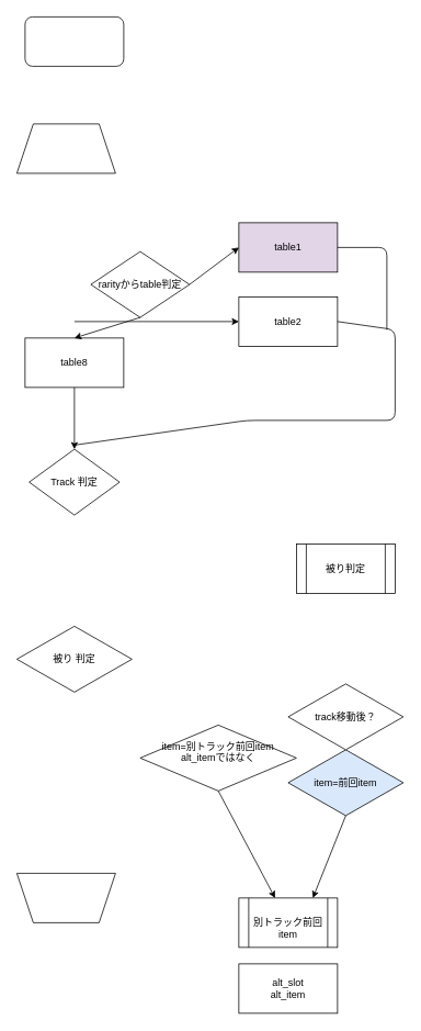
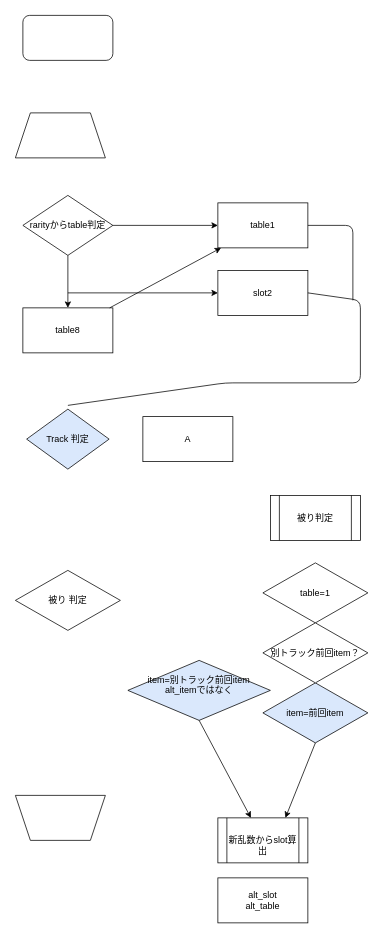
- <mxCell id="6" value="table1" style="rounded=0;whiteSpace=wrap;html=1;fillColor=#e1d5e7;" parent="1" vertex="1"><mxGeometry x="290" y="270" width="120" height="60" as="geometry" /></mxCell>
+ <mxCell id="6" value="table1" style="rounded=0;whiteSpace=wrap;html=1;" parent="1" vertex="1"><mxGeometry x="290" y="270" width="120" height="60" as="geometry" /></mxCell>
- <mxCell id="5" value="rarityからtable判定" style="rhombus;whiteSpace=wrap;html=1;" parent="1" vertex="1"><mxGeometry x="110" y="305" width="120" height="80" as="geometry" /></mxCell>
+ <mxCell id="5" value="rarityからtable判定" style="rhombus;whiteSpace=wrap;html=1;" parent="1" vertex="1"><mxGeometry x="30" y="260" width="120" height="80" as="geometry" /></mxCell>
- <mxCell id="7" value="table2" style="rounded=0;whiteSpace=wrap;html=1;" parent="1" vertex="1"><mxGeometry x="290" y="360" width="120" height="60" as="geometry" /></mxCell>
+ <mxCell id="7" value="slot2" style="rounded=0;whiteSpace=wrap;html=1;" parent="1" vertex="1"><mxGeometry x="290" y="360" width="120" height="60" as="geometry" /></mxCell>
- <mxCell id="15" value="" style="endArrow=classic;html=1;entryX=0.5;entryY=0;entryDx=0;entryDy=0;" parent="1" source="8" target="9" edge="1"><mxGeometry width="50" height="50" relative="1" as="geometry"><mxPoint x="10" y="520" as="sourcePoint" /><mxPoint x="120" y="610" as="targetPoint" /></mxGeometry></mxCell>
+ <mxCell id="15" value="" style="endArrow=classic;html=1;" parent="1" source="8" target="6" edge="1"><mxGeometry width="50" height="50" relative="1" as="geometry"><mxPoint x="10" y="520" as="sourcePoint" /><mxPoint x="120" y="610" as="targetPoint" /></mxGeometry></mxCell>
- <mxCell id="9" value="Track 判定" style="rhombus;whiteSpace=wrap;html=1;" parent="1" vertex="1"><mxGeometry x="35" y="545" width="110" height="80" as="geometry" /></mxCell>
+ <mxCell id="9" value="Track 判定" style="rhombus;whiteSpace=wrap;html=1;fillColor=#dae8fc;" parent="1" vertex="1"><mxGeometry x="35" y="545" width="110" height="80" as="geometry" /></mxCell>
+ <mxCell id="10" value="A" style="rounded=0;whiteSpace=wrap;html=1;" parent="1" vertex="1"><mxGeometry x="190" y="555" width="120" height="60" as="geometry" /></mxCell>
+ <mxCell id="18" value="table=1" style="rhombus;whiteSpace=wrap;html=1;" parent="1" vertex="1"><mxGeometry x="350" y="750" width="140" height="80" as="geometry" /></mxCell>
- <mxCell id="20" value="track移動後？" style="rhombus;whiteSpace=wrap;html=1;" parent="1" vertex="1"><mxGeometry x="350" y="830" width="140" height="80" as="geometry" /></mxCell>
+ <mxCell id="20" value="別トラック前回item？" style="rhombus;whiteSpace=wrap;html=1;" parent="1" vertex="1"><mxGeometry x="350" y="830" width="140" height="80" as="geometry" /></mxCell>
- <mxCell id="21" value="item=別トラック前回item&lt;br&gt;alt_itemではなく&lt;div&gt;&lt;br&gt;&lt;/div&gt;" style="rhombus;whiteSpace=wrap;html=1;" parent="1" vertex="1"><mxGeometry x="170" y="880" width="190" height="80" as="geometry" /></mxCell>
+ <mxCell id="21" value="item=別トラック前回item&lt;br&gt;alt_itemではなく&lt;div&gt;&lt;br&gt;&lt;/div&gt;" style="rhombus;whiteSpace=wrap;html=1;fillColor=#dae8fc;" parent="1" vertex="1"><mxGeometry x="170" y="880" width="190" height="80" as="geometry" /></mxCell>
- <mxCell id="23" value="&lt;br&gt;別トラック前回item" style="shape=process;whiteSpace=wrap;html=1;backgroundOutline=1;" parent="1" vertex="1"><mxGeometry x="290" y="1090" width="120" height="60" as="geometry" /></mxCell>
+ <mxCell id="23" value="&lt;br&gt;新乱数からslot算出" style="shape=process;whiteSpace=wrap;html=1;backgroundOutline=1;" parent="1" vertex="1"><mxGeometry x="290" y="1090" width="120" height="60" as="geometry" /></mxCell>
- <mxCell id="26" value="alt_slot&lt;br&gt;alt_item" style="rounded=0;whiteSpace=wrap;html=1;" parent="1" vertex="1"><mxGeometry x="290" y="1170" width="120" height="60" as="geometry" /></mxCell>
+ <mxCell id="26" value="alt_slot&lt;br&gt;alt_table" style="rounded=0;whiteSpace=wrap;html=1;" parent="1" vertex="1"><mxGeometry x="290" y="1170" width="120" height="60" as="geometry" /></mxCell>
